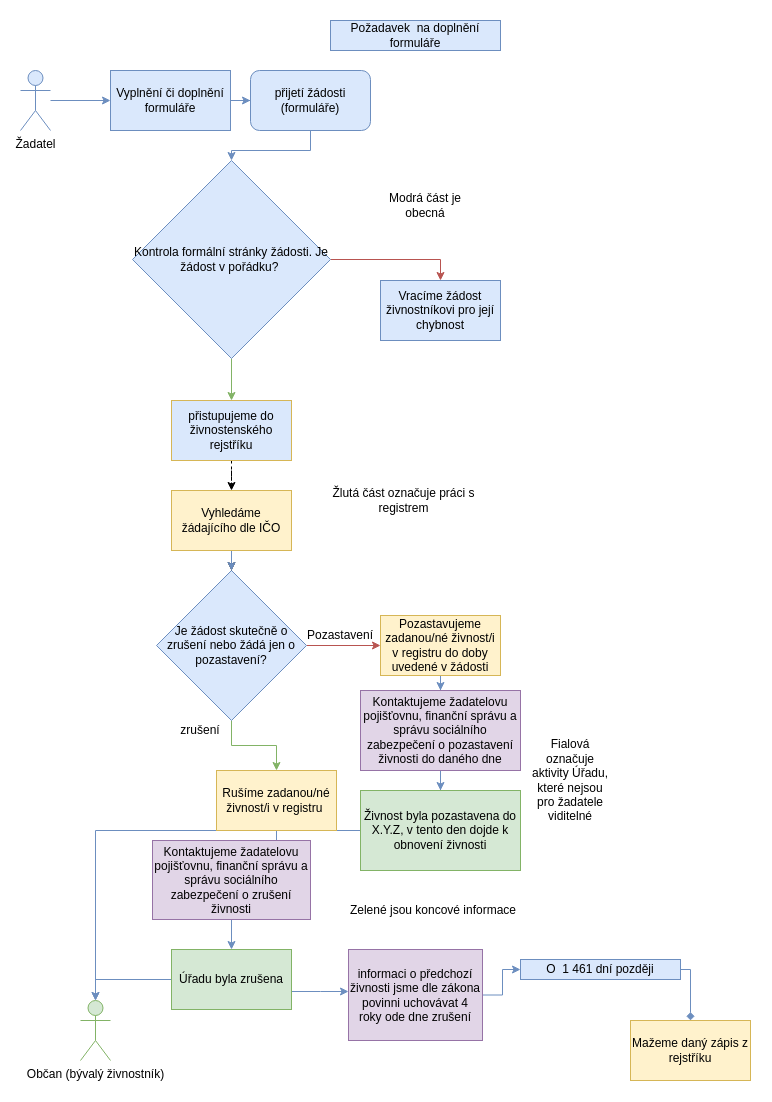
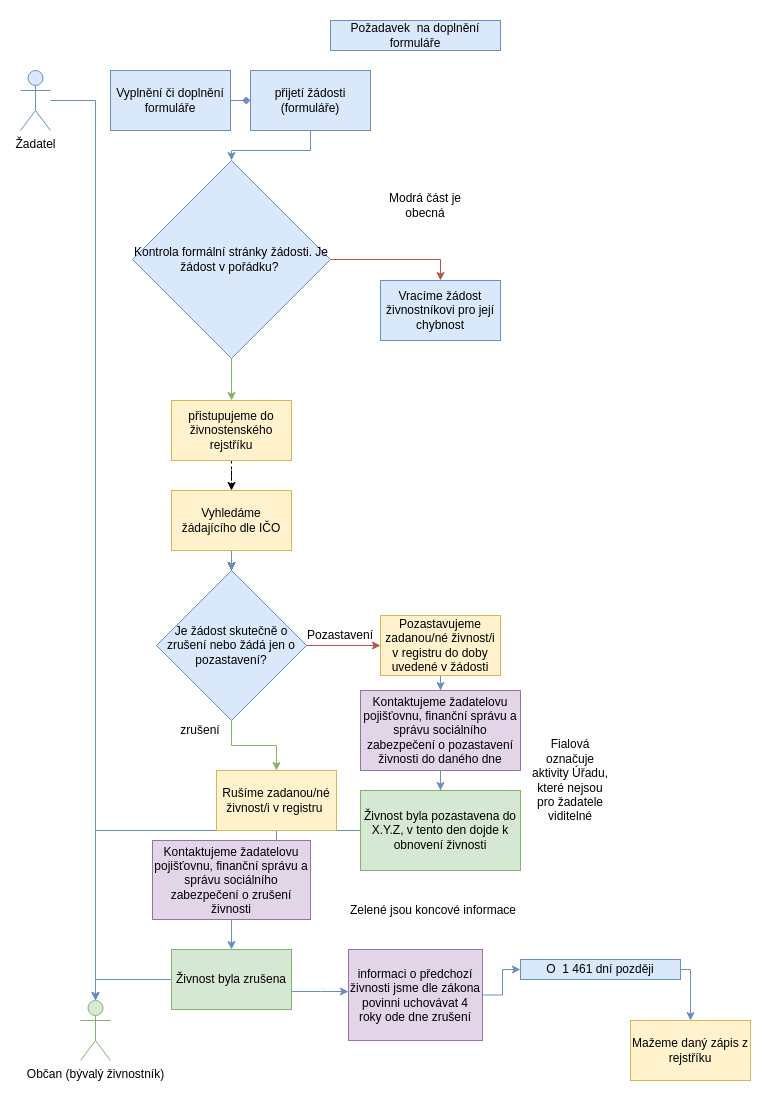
- <mxCell id="20" style="edgeStyle=orthogonalEdgeStyle;rounded=0;orthogonalLoop=1;jettySize=auto;html=1;fillColor=#dae8fc;strokeColor=#6c8ebf;" edge="1" parent="1" source="21" target="41"><mxGeometry relative="1" as="geometry" /></mxCell>
+ <mxCell id="20" style="edgeStyle=orthogonalEdgeStyle;rounded=0;orthogonalLoop=1;jettySize=auto;html=1;fillColor=#dae8fc;strokeColor=#6c8ebf;" edge="1" parent="1" source="21" target="39"><mxGeometry relative="1" as="geometry" /></mxCell>
- <mxCell id="40" style="edgeStyle=orthogonalEdgeStyle;rounded=0;orthogonalLoop=1;jettySize=auto;html=1;fillColor=#dae8fc;strokeColor=#6c8ebf;" edge="1" parent="1" source="41" target="3"><mxGeometry relative="1" as="geometry" /></mxCell>
+ <mxCell id="40" style="edgeStyle=orthogonalEdgeStyle;rounded=0;orthogonalLoop=1;jettySize=auto;html=1;fillColor=#dae8fc;strokeColor=#6c8ebf;endArrow=diamond;" edge="1" parent="1" source="41" target="3"><mxGeometry relative="1" as="geometry" /></mxCell>
- <mxCell id="3" value="přijetí žádosti (formuláře)" style="whiteSpace=wrap;html=1;fillColor=#dae8fc;strokeColor=#6c8ebf;rounded=1;" vertex="1" parent="1"><mxGeometry x="250" y="70" width="120" height="60" as="geometry" /></mxCell>
+ <mxCell id="3" value="přijetí žádosti (formuláře)" style="rounded=0;whiteSpace=wrap;html=1;fillColor=#dae8fc;strokeColor=#6c8ebf;" vertex="1" parent="1"><mxGeometry x="250" y="70" width="120" height="60" as="geometry" /></mxCell>
- <mxCell id="12" value="přistupujeme do živnostenského rejstříku" style="rounded=0;whiteSpace=wrap;html=1;fillColor=#dae8fc;strokeColor=#d6b656;" vertex="1" parent="1"><mxGeometry x="171" y="400" width="120" height="60" as="geometry" /></mxCell>
+ <mxCell id="12" value="přistupujeme do živnostenského rejstříku" style="rounded=0;whiteSpace=wrap;html=1;fillColor=#fff2cc;strokeColor=#d6b656;" vertex="1" parent="1"><mxGeometry x="171" y="400" width="120" height="60" as="geometry" /></mxCell>
- <mxCell id="43" value="Žlutá část označuje práci s registrem" style="text;html=1;strokeColor=none;fillColor=none;align=center;verticalAlign=middle;whiteSpace=wrap;rounded=0;" vertex="1" parent="1"><mxGeometry x="306" y="450" width="195" height="100" as="geometry" /></mxCell>
- <mxCell id="38" value="Úřadu byla zrušena" style="rounded=0;whiteSpace=wrap;html=1;fillColor=#d5e8d4;strokeColor=#82b366;" vertex="1" parent="1"><mxGeometry x="171" y="949" width="120" height="60" as="geometry" /></mxCell>
+ <mxCell id="38" value="Živnost byla zrušena" style="rounded=0;whiteSpace=wrap;html=1;fillColor=#d5e8d4;strokeColor=#82b366;" vertex="1" parent="1"><mxGeometry x="171" y="949" width="120" height="60" as="geometry" /></mxCell>
- <mxCell id="34" style="edgeStyle=orthogonalEdgeStyle;rounded=0;orthogonalLoop=1;jettySize=auto;html=1;fillColor=#dae8fc;strokeColor=#6c8ebf;endArrow=diamond;" edge="1" parent="1" source="35" target="33"><mxGeometry relative="1" as="geometry"><mxPoint x="679" y="1000" as="targetPoint" /><Array as="points"><mxPoint x="690" y="969" /></Array></mxGeometry></mxCell>
+ <mxCell id="34" style="edgeStyle=orthogonalEdgeStyle;rounded=0;orthogonalLoop=1;jettySize=auto;html=1;fillColor=#dae8fc;strokeColor=#6c8ebf;" edge="1" parent="1" source="35" target="33"><mxGeometry relative="1" as="geometry"><mxPoint x="679" y="1000" as="targetPoint" /><Array as="points"><mxPoint x="690" y="969" /></Array></mxGeometry></mxCell>
